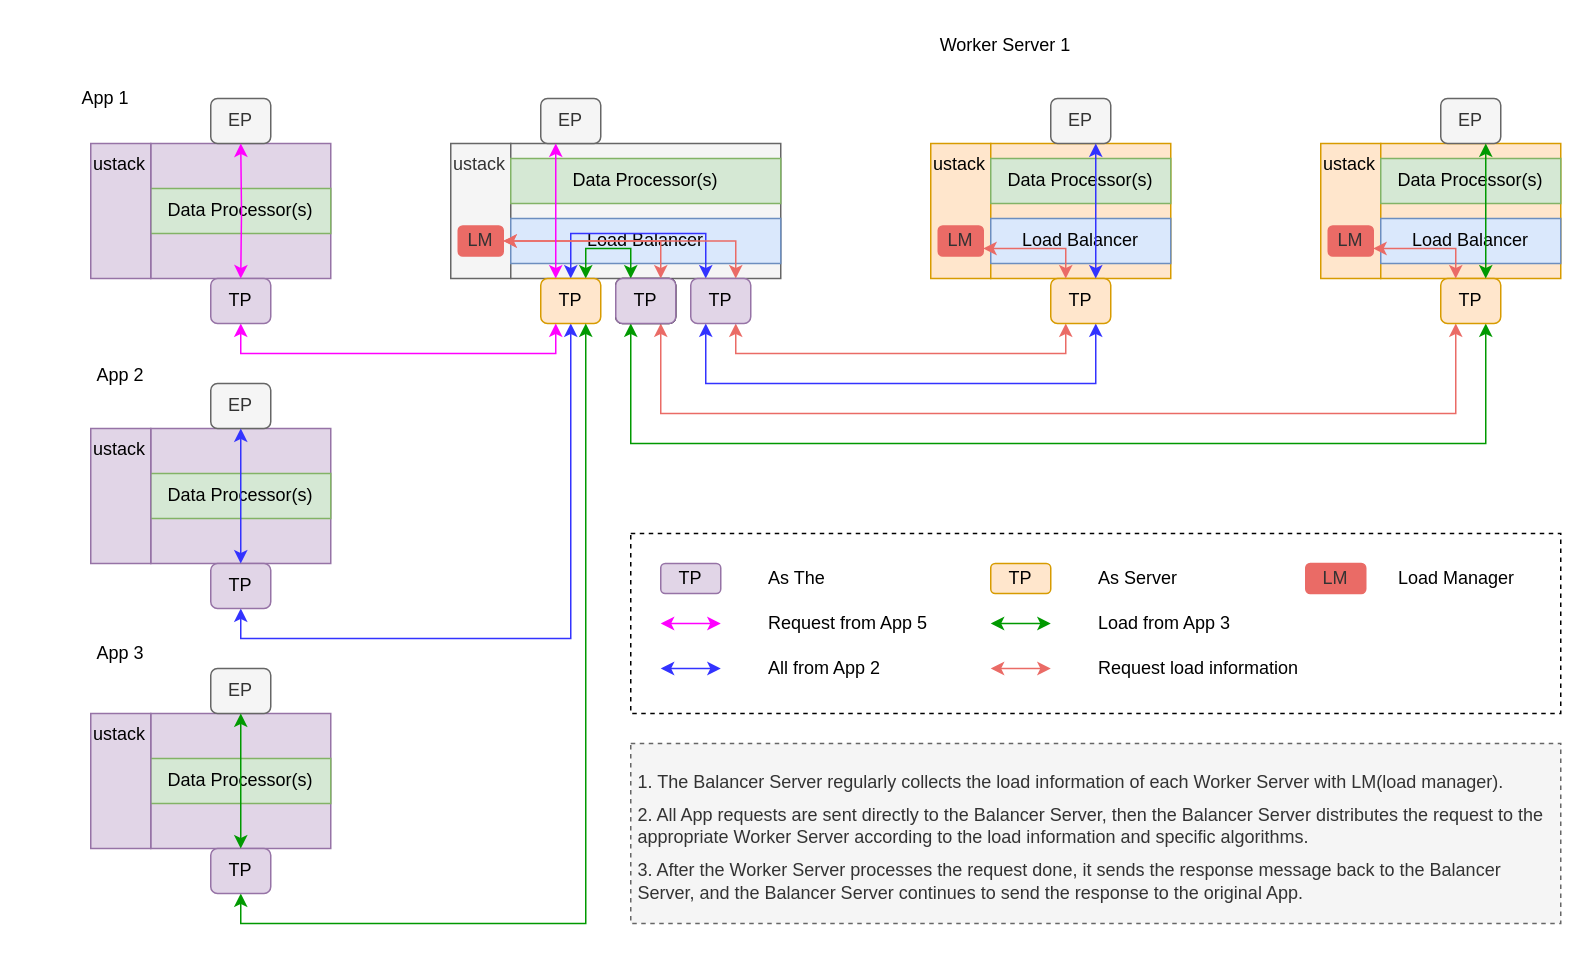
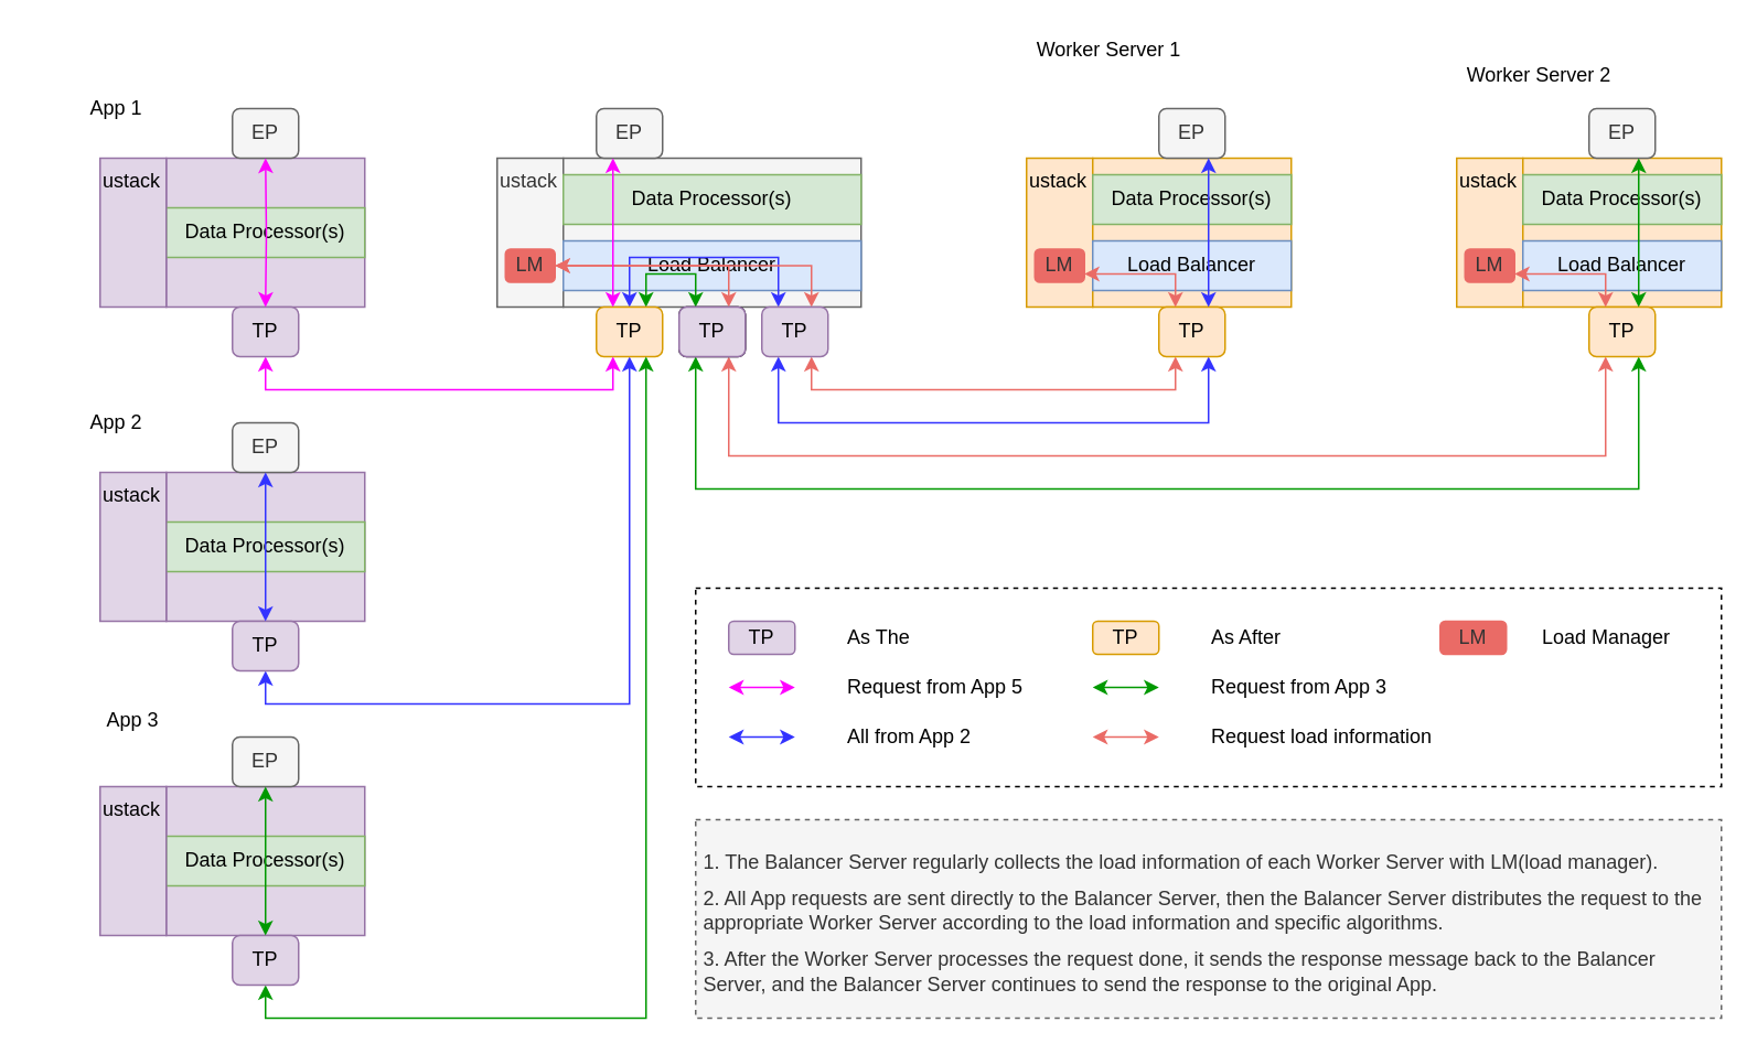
+ <mxCell id="56" value="&lt;font style=&quot;font-size: 12px&quot;&gt;Worker Server 2&lt;/font&gt;" style="text;html=1;strokeColor=none;fillColor=none;align=center;verticalAlign=middle;whiteSpace=wrap;rounded=0;fontSize=12;" vertex="1" parent="1"><mxGeometry x="880" y="35" width="100" height="20" as="geometry" /></mxCell>
- <mxCell id="53" value="&lt;font style=&quot;font-size: 12px;&quot;&gt;App 2&lt;/font&gt;" style="text;html=1;strokeColor=none;fillColor=none;align=center;verticalAlign=middle;whiteSpace=wrap;rounded=0;fontSize=12;" vertex="1" parent="1"><mxGeometry x="30" y="240" width="100" height="20" as="geometry" /></mxCell>
+ <mxCell id="53" value="&lt;font style=&quot;font-size: 12px;&quot;&gt;App 2&lt;/font&gt;" style="text;html=1;strokeColor=none;fillColor=none;align=center;verticalAlign=middle;whiteSpace=wrap;rounded=0;fontSize=12;" vertex="1" parent="1"><mxGeometry y="245" width="100" height="20" as="geometry" x="20" /></mxCell>
- <mxCell id="61" value="As Server" style="text;html=1;strokeColor=none;fillColor=none;align=left;verticalAlign=middle;whiteSpace=wrap;rounded=0;dashed=1;fontSize=12;" vertex="1" parent="1"><mxGeometry x="730" y="375" width="200" height="20" as="geometry" /></mxCell>
+ <mxCell id="61" value="As After" style="text;html=1;strokeColor=none;fillColor=none;align=left;verticalAlign=middle;whiteSpace=wrap;rounded=0;dashed=1;fontSize=12;" vertex="1" parent="1"><mxGeometry x="730" y="375" width="200" height="20" as="geometry" /></mxCell>
- <mxCell id="68" value="Load from App 3" style="text;html=1;strokeColor=none;fillColor=none;align=left;verticalAlign=middle;whiteSpace=wrap;rounded=0;dashed=1;fontSize=12;" vertex="1" parent="1"><mxGeometry x="730" y="405" width="200" height="20" as="geometry" /></mxCell>
+ <mxCell id="68" value="Request from App 3" style="text;html=1;strokeColor=none;fillColor=none;align=left;verticalAlign=middle;whiteSpace=wrap;rounded=0;dashed=1;fontSize=12;" vertex="1" parent="1"><mxGeometry x="730" y="405" width="200" height="20" as="geometry" /></mxCell>
